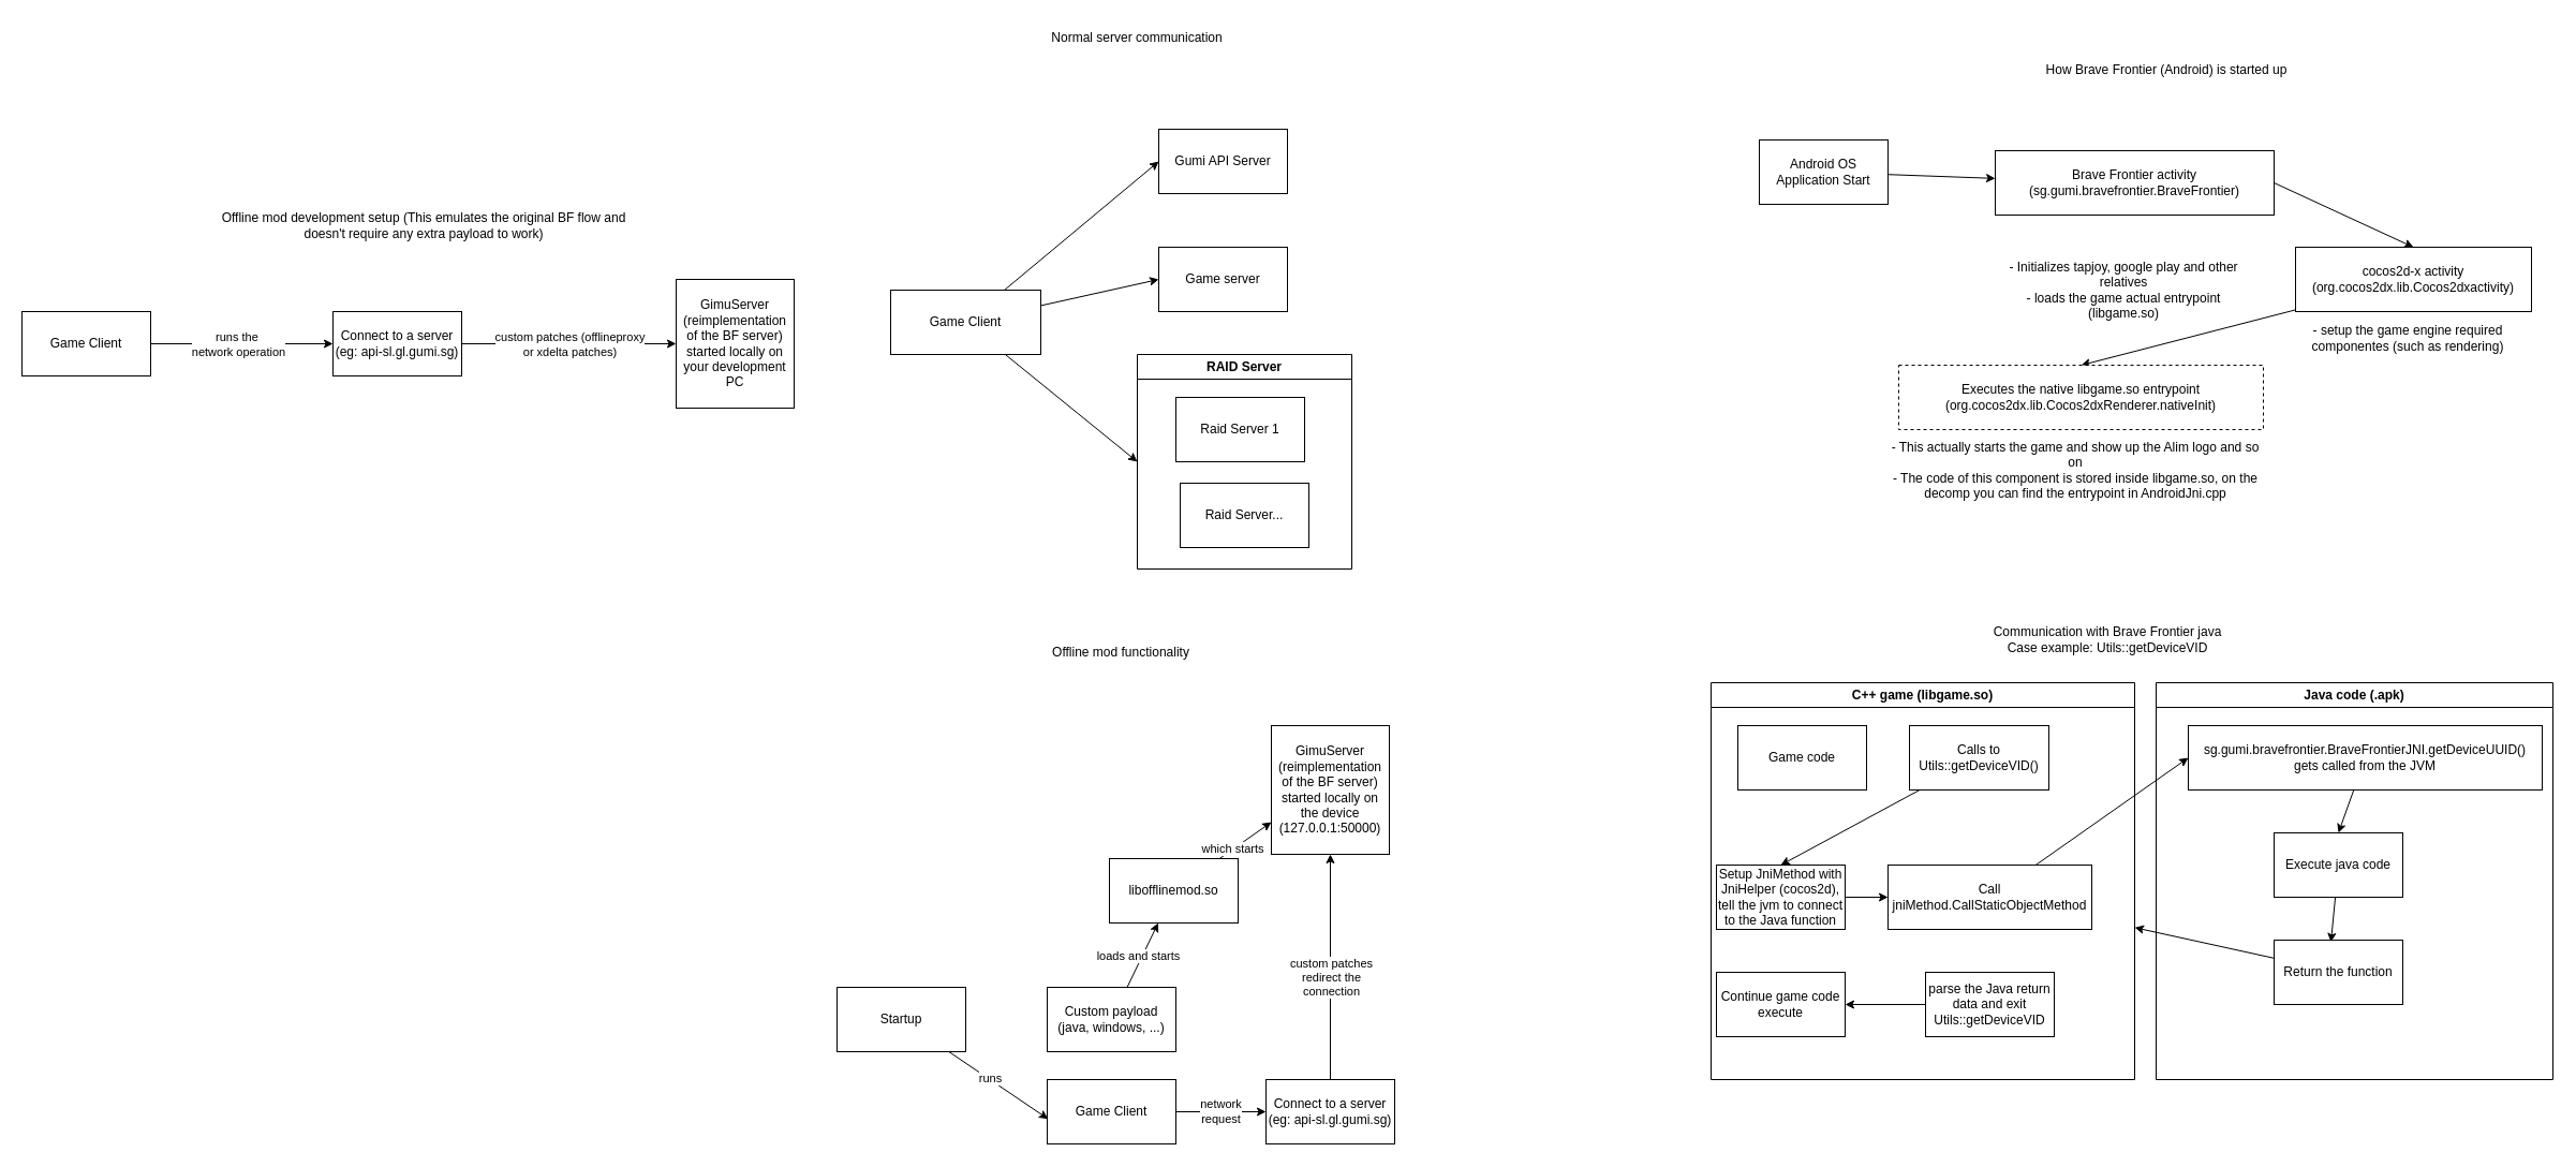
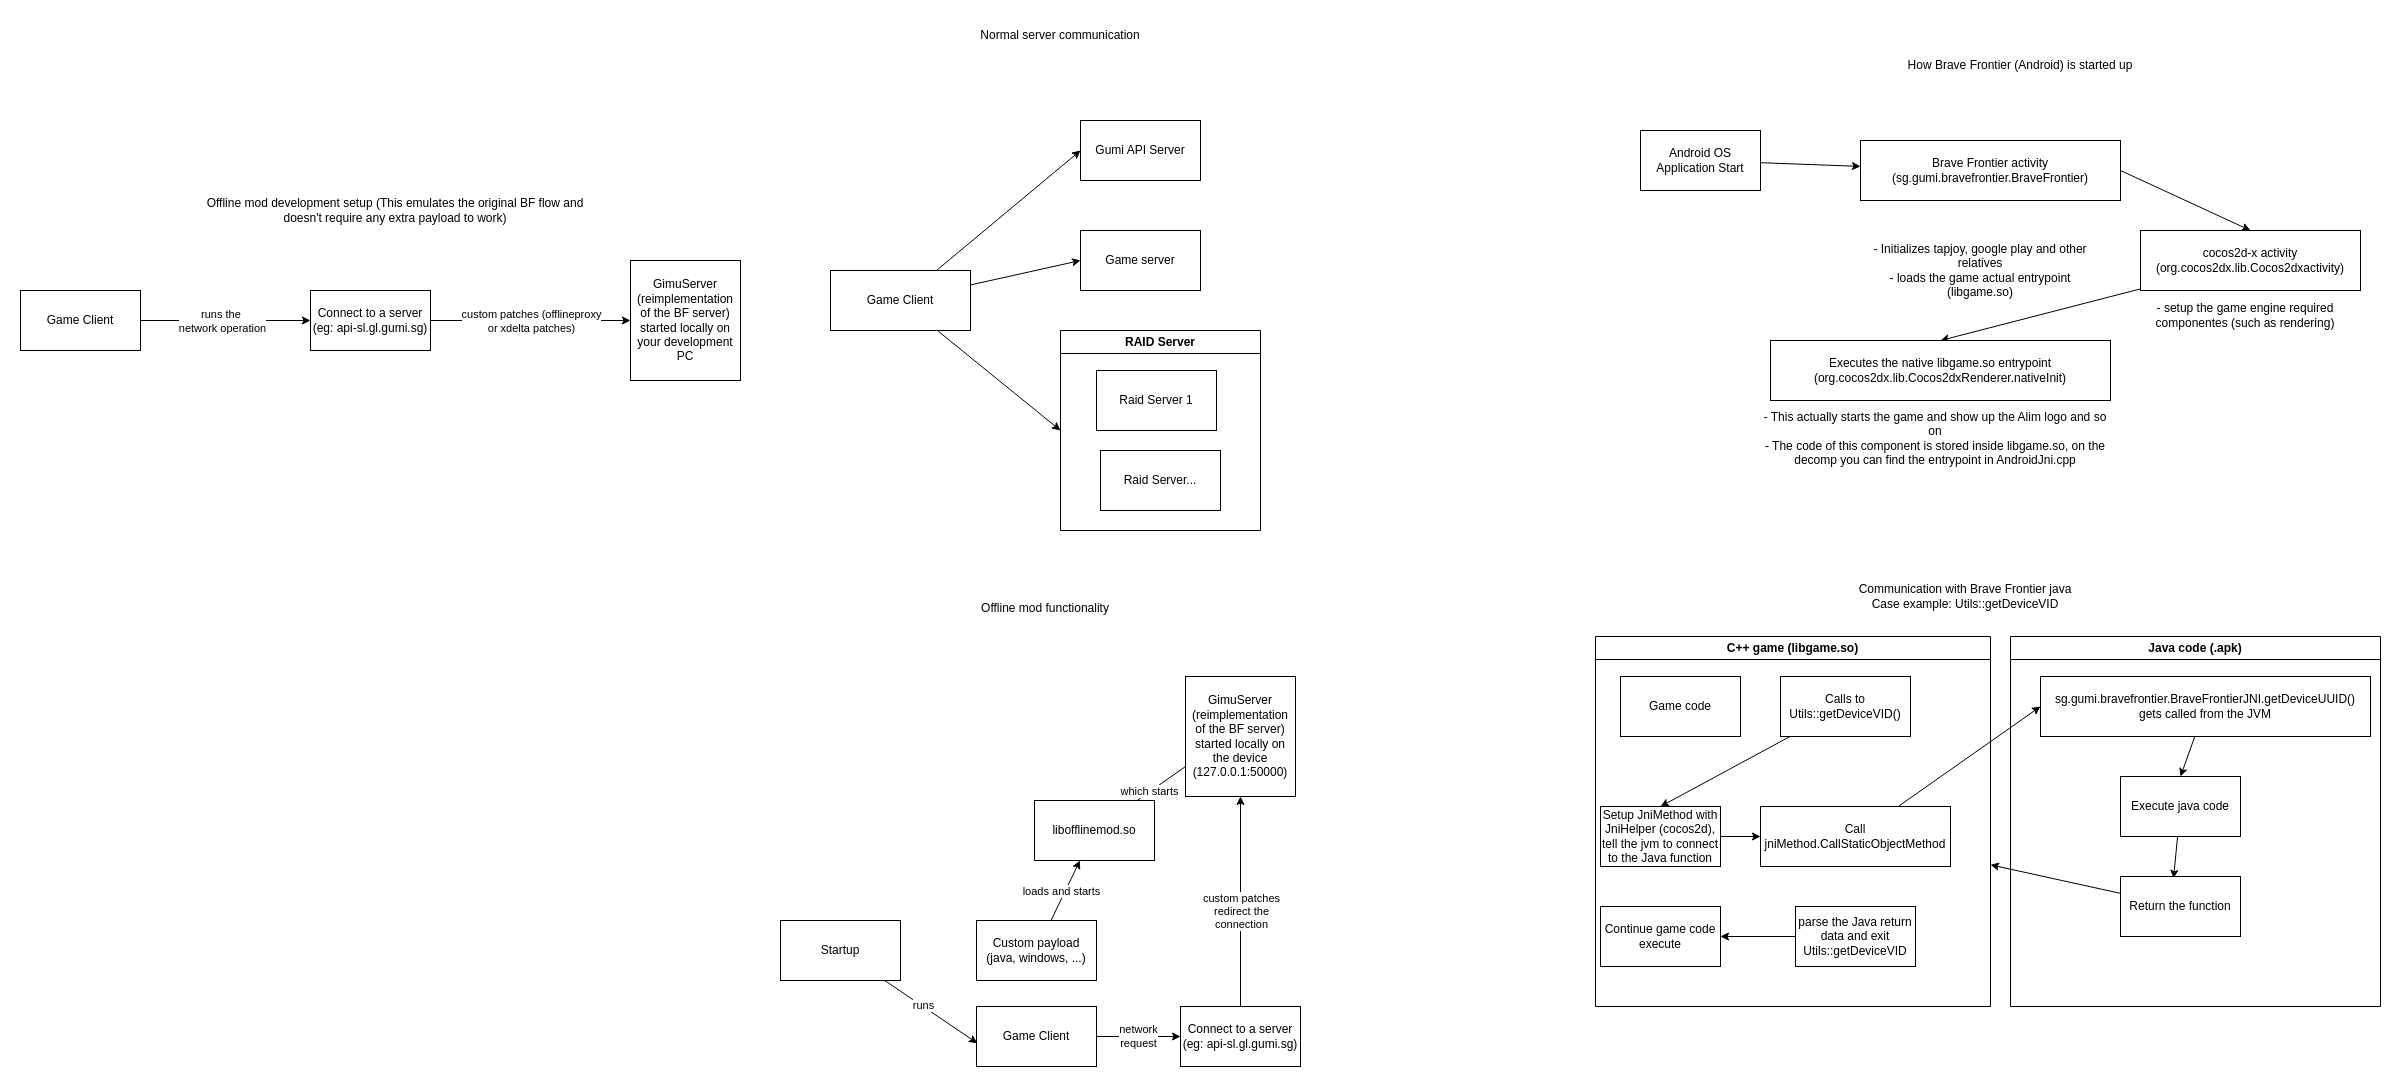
- <mxCell id="20" value="Executes the native libgame.so entrypoint (org.cocos2dx.lib.Cocos2dxRenderer.nativeInit)" style="rounded=0;whiteSpace=wrap;html=1;dashed=1;" parent="1" vertex="1"><mxGeometry x="1770" y="340" width="340" height="60" as="geometry" /></mxCell>
+ <mxCell id="20" value="Executes the native libgame.so entrypoint (org.cocos2dx.lib.Cocos2dxRenderer.nativeInit)" style="rounded=0;whiteSpace=wrap;html=1;" parent="1" vertex="1"><mxGeometry x="1770" y="340" width="340" height="60" as="geometry" /></mxCell>
- <mxCell id="45" style="edgeStyle=none;html=1;entryX=0;entryY=0.75;entryDx=0;entryDy=0;" edge="1" parent="1" source="47" target="44"><mxGeometry relative="1" as="geometry" /></mxCell>
+ <mxCell id="45" style="edgeStyle=none;html=1;entryX=0;entryY=0.75;entryDx=0;entryDy=0;endArrow=none;" edge="1" parent="1" source="47" target="44"><mxGeometry relative="1" as="geometry" /></mxCell>
